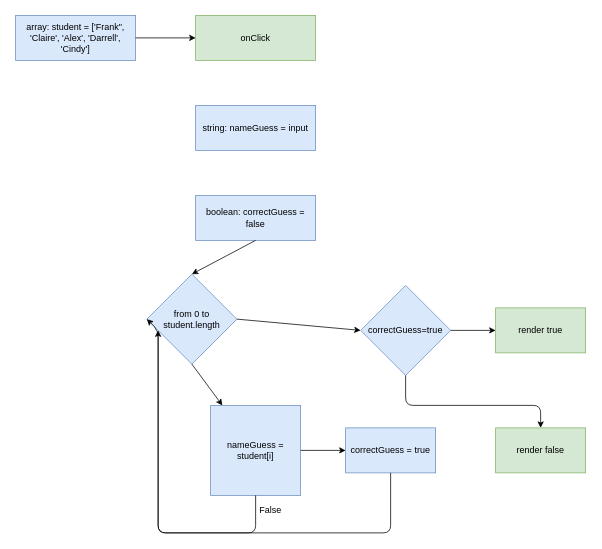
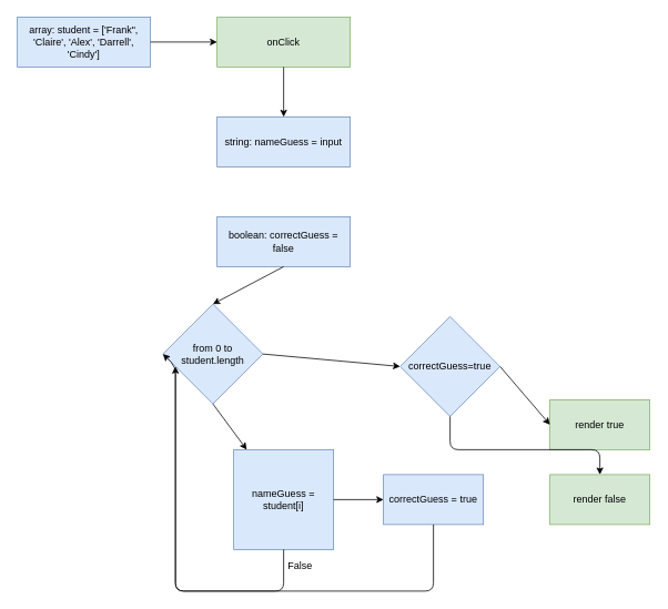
+ <mxCell id="8" value="" style="endArrow=classic;html=1;exitX=0.5;exitY=1;exitDx=0;exitDy=0;entryX=0.5;entryY=0;entryDx=0;entryDy=0;" edge="1" parent="1" source="3" target="4"><mxGeometry width="50" height="50" relative="1" as="geometry"><mxPoint x="190" y="210" as="sourcePoint" /><mxPoint x="240" y="160" as="targetPoint" /></mxGeometry></mxCell>
- <mxCell id="18" value="render true" style="rounded=0;whiteSpace=wrap;html=1;fillColor=#d5e8d4;strokeColor=#82b366;" vertex="1" parent="1"><mxGeometry x="660" y="410" width="120" height="60" as="geometry" /></mxCell>
+ <mxCell id="18" value="render true" style="rounded=0;whiteSpace=wrap;html=1;fillColor=#d5e8d4;strokeColor=#82b366;" vertex="1" parent="1"><mxGeometry x="660" y="480" width="120" height="60" as="geometry" /></mxCell>
